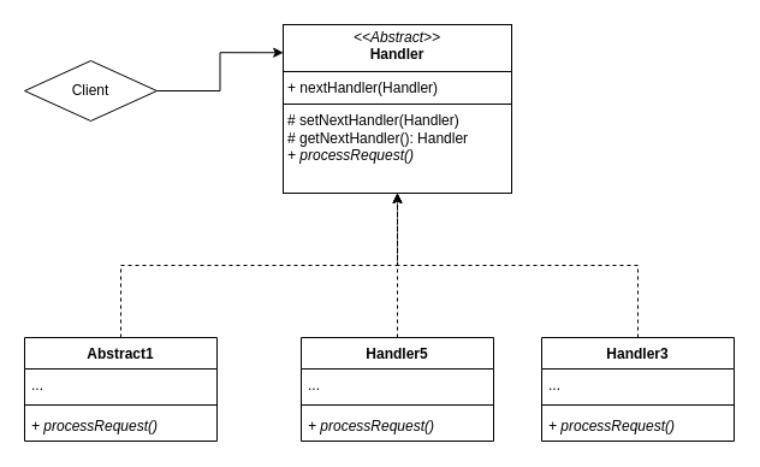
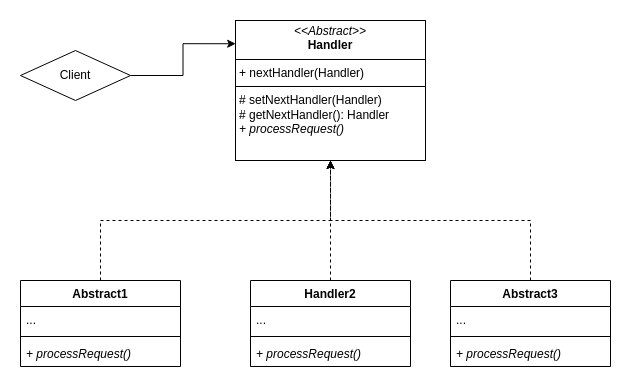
- <mxCell id="9" value="Handler5" style="swimlane;fontStyle=1;align=center;verticalAlign=top;childLayout=stackLayout;horizontal=1;startSize=26;horizontalStack=0;resizeParent=1;resizeParentMax=0;resizeLast=0;collapsible=1;marginBottom=0;whiteSpace=wrap;html=1;" vertex="1" parent="1"><mxGeometry x="250" y="280" width="160" height="86" as="geometry" /></mxCell>
+ <mxCell id="9" value="Handler2" style="swimlane;fontStyle=1;align=center;verticalAlign=top;childLayout=stackLayout;horizontal=1;startSize=26;horizontalStack=0;resizeParent=1;resizeParentMax=0;resizeLast=0;collapsible=1;marginBottom=0;whiteSpace=wrap;html=1;" vertex="1" parent="1"><mxGeometry x="250" y="280" width="160" height="86" as="geometry" /></mxCell>
- <mxCell id="4" value="Handler3" style="swimlane;fontStyle=1;align=center;verticalAlign=top;childLayout=stackLayout;horizontal=1;startSize=26;horizontalStack=0;resizeParent=1;resizeParentMax=0;resizeLast=0;collapsible=1;marginBottom=0;whiteSpace=wrap;html=1;" vertex="1" parent="1"><mxGeometry x="450" y="280" width="160" height="86" as="geometry" /></mxCell>
+ <mxCell id="4" value="Abstract3" style="swimlane;fontStyle=1;align=center;verticalAlign=top;childLayout=stackLayout;horizontal=1;startSize=26;horizontalStack=0;resizeParent=1;resizeParentMax=0;resizeLast=0;collapsible=1;marginBottom=0;whiteSpace=wrap;html=1;" vertex="1" parent="1"><mxGeometry x="450" y="280" width="160" height="86" as="geometry" /></mxCell>
